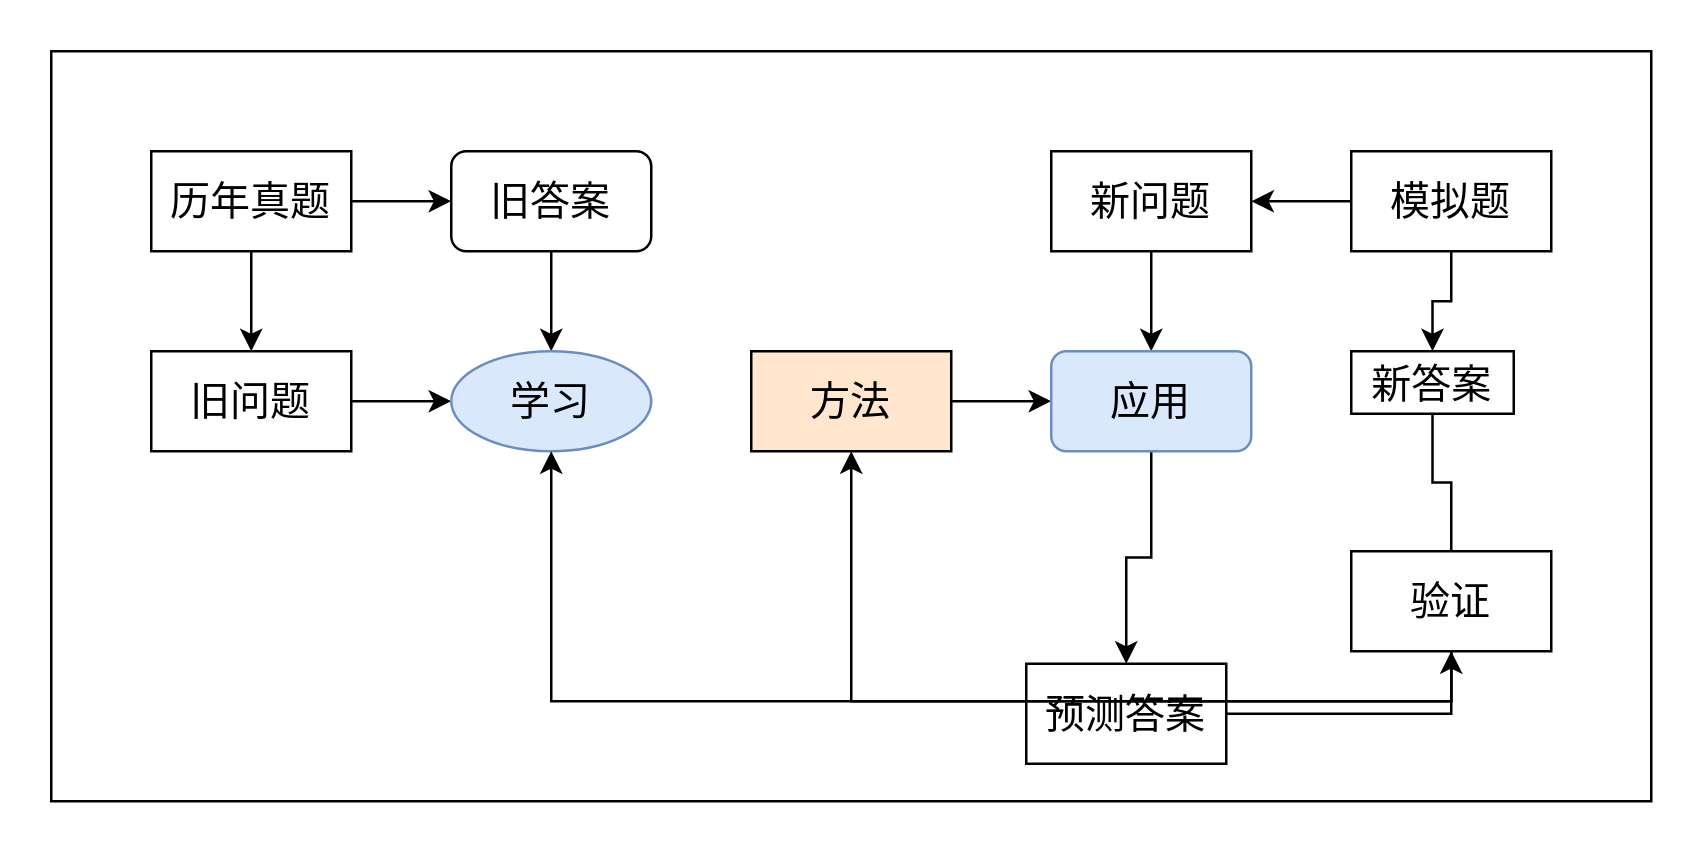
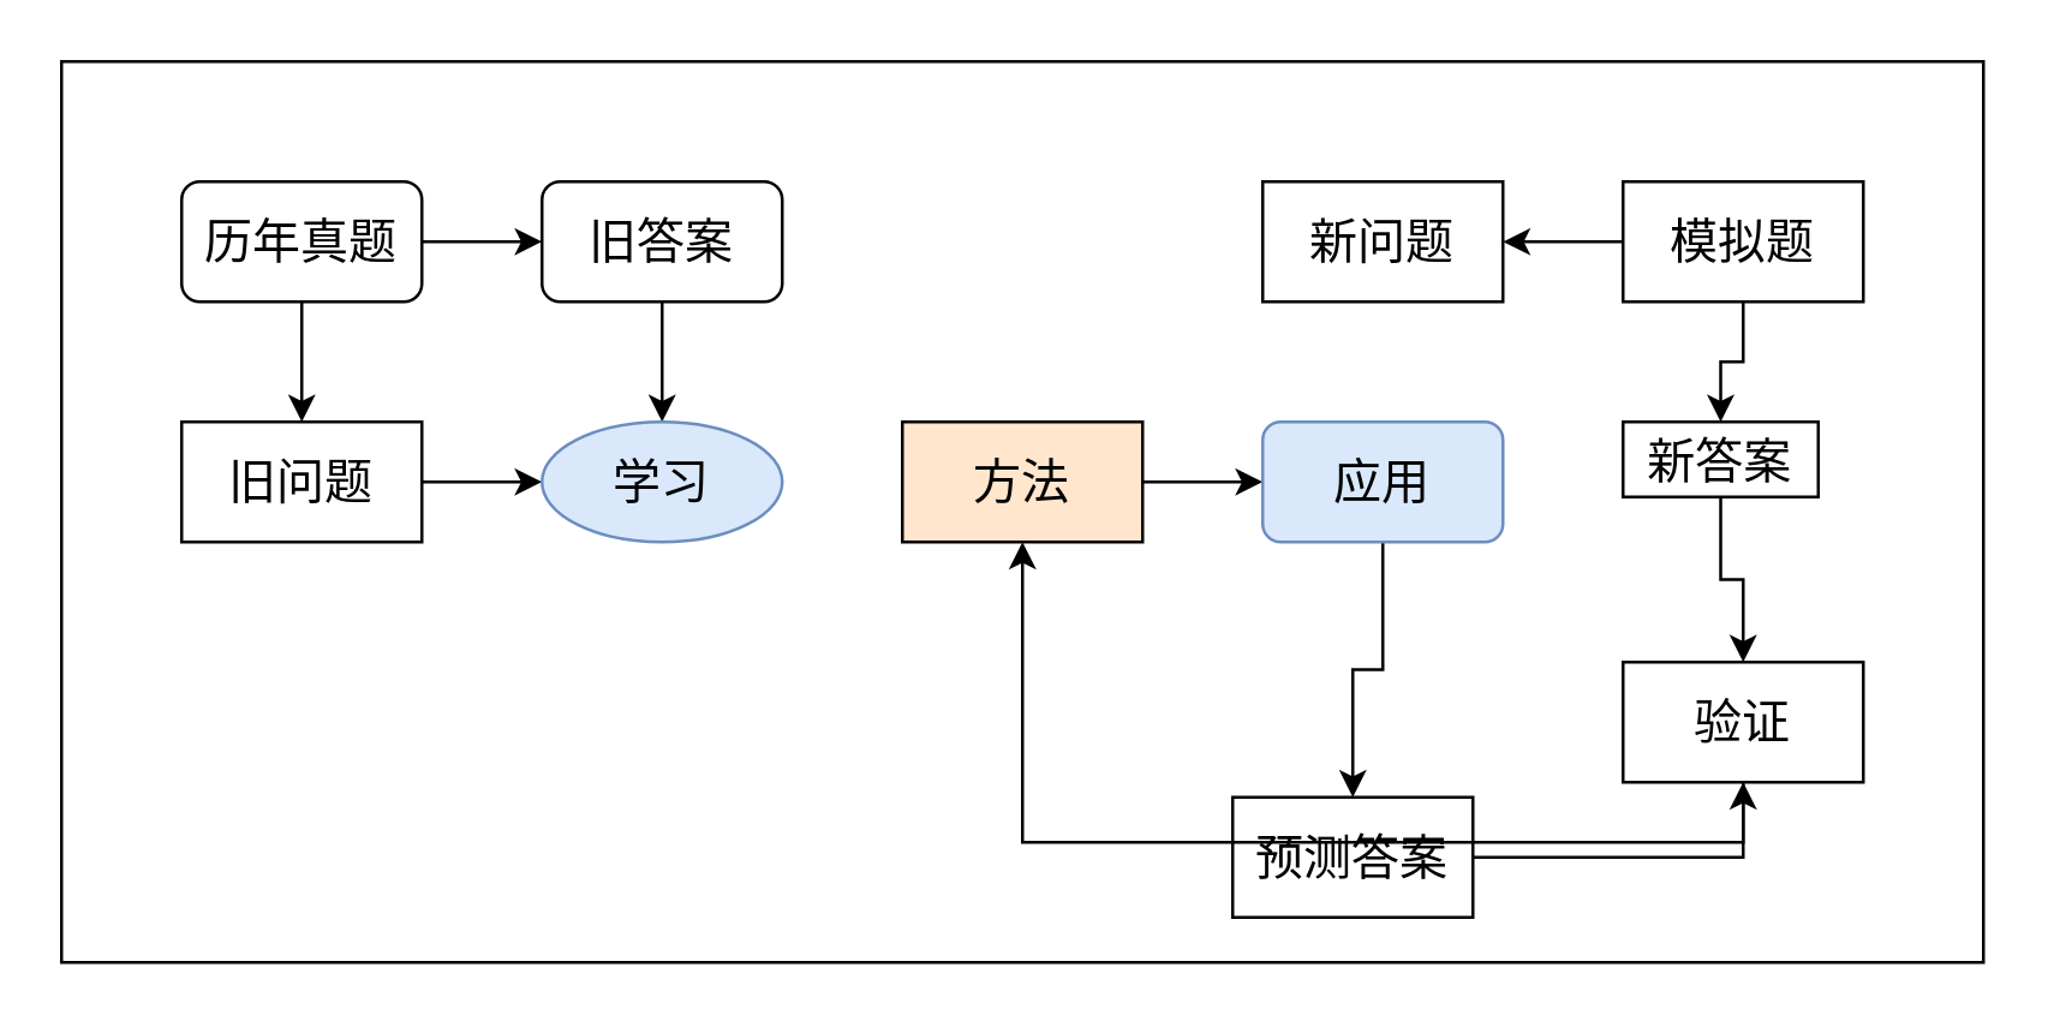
- <mxCell id="5" value="历年真题" style="rounded=0;whiteSpace=wrap;html=1;fontSize=16;" parent="1" vertex="1"><mxGeometry x="60" y="60" width="80" height="40" as="geometry" /></mxCell>
+ <mxCell id="5" value="历年真题" style="whiteSpace=wrap;html=1;fontSize=16;rounded=1;" parent="1" vertex="1"><mxGeometry x="60" y="60" width="80" height="40" as="geometry" /></mxCell>
- <mxCell id="13" value="" style="edgeStyle=orthogonalEdgeStyle;rounded=0;orthogonalLoop=1;jettySize=auto;html=1;fontSize=16;" parent="1" source="14" target="23" edge="1"><mxGeometry relative="1" as="geometry" /></mxCell>
- <mxCell id="18" value="" style="edgeStyle=orthogonalEdgeStyle;rounded=0;orthogonalLoop=1;jettySize=auto;html=1;fontSize=16;endArrow=none;" parent="1" source="19" target="26" edge="1"><mxGeometry relative="1" as="geometry" /></mxCell>
+ <mxCell id="18" value="" style="edgeStyle=orthogonalEdgeStyle;rounded=0;orthogonalLoop=1;jettySize=auto;html=1;fontSize=16;" parent="1" source="19" target="26" edge="1"><mxGeometry relative="1" as="geometry" /></mxCell>
- <mxCell id="24" style="edgeStyle=orthogonalEdgeStyle;rounded=0;orthogonalLoop=1;jettySize=auto;html=1;exitX=0.5;exitY=1;exitDx=0;exitDy=0;entryX=0.5;entryY=1;entryDx=0;entryDy=0;fontSize=16;" parent="1" source="26" target="10" edge="1"><mxGeometry relative="1" as="geometry" /></mxCell>
